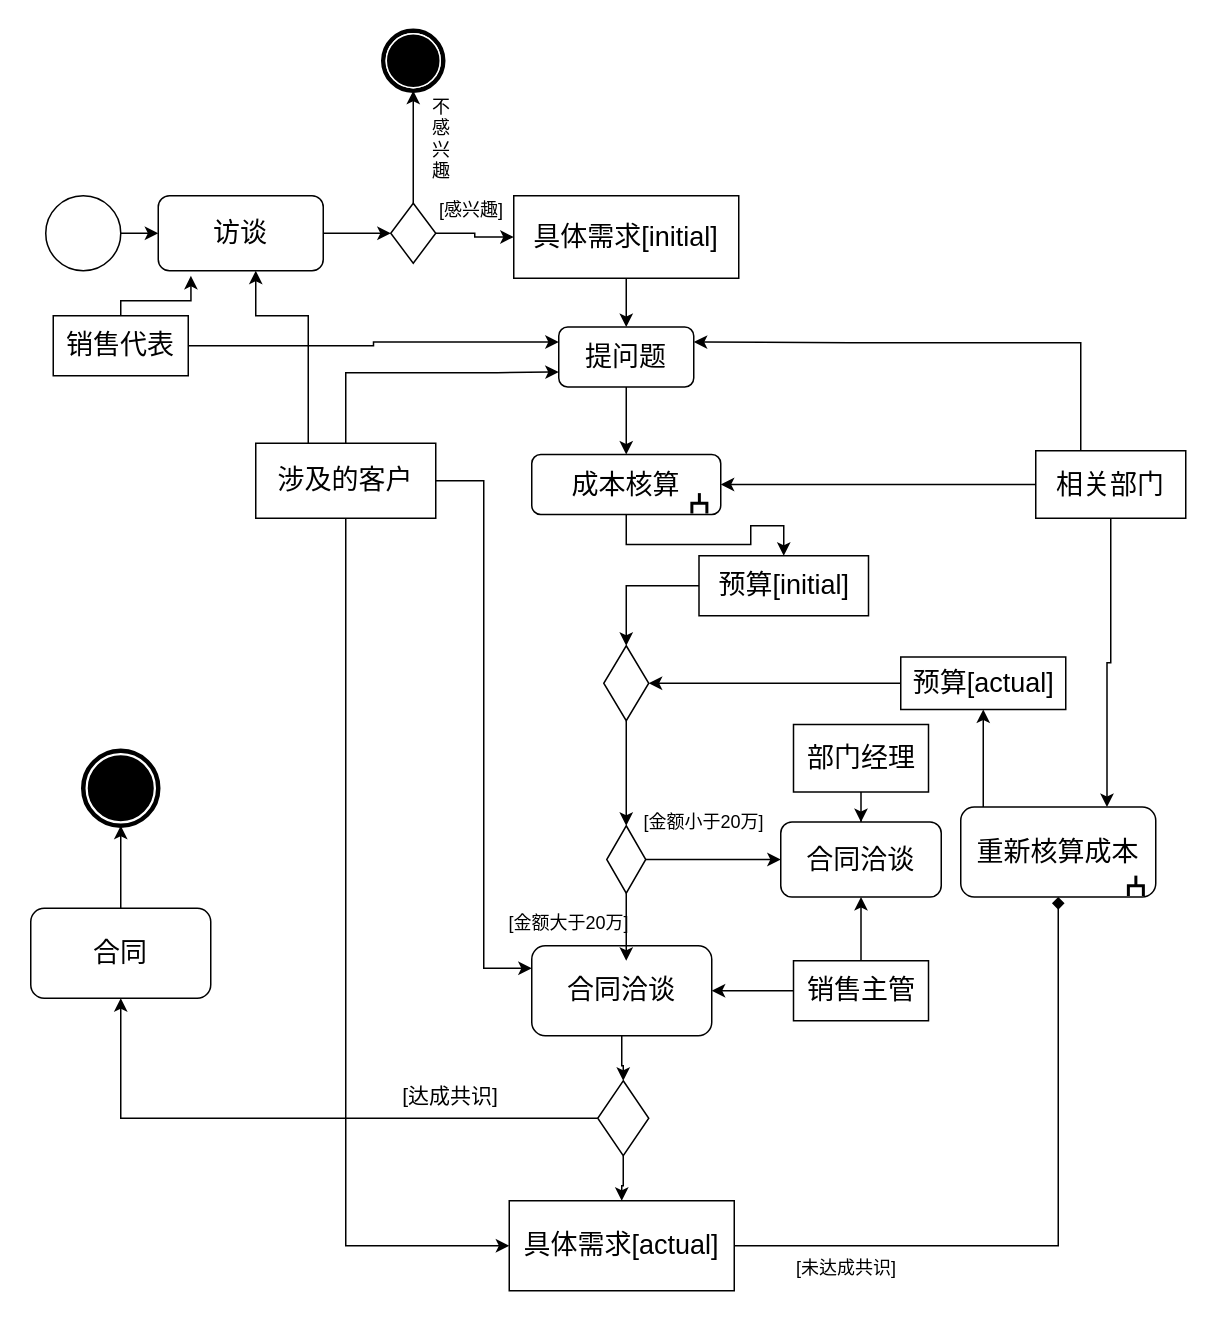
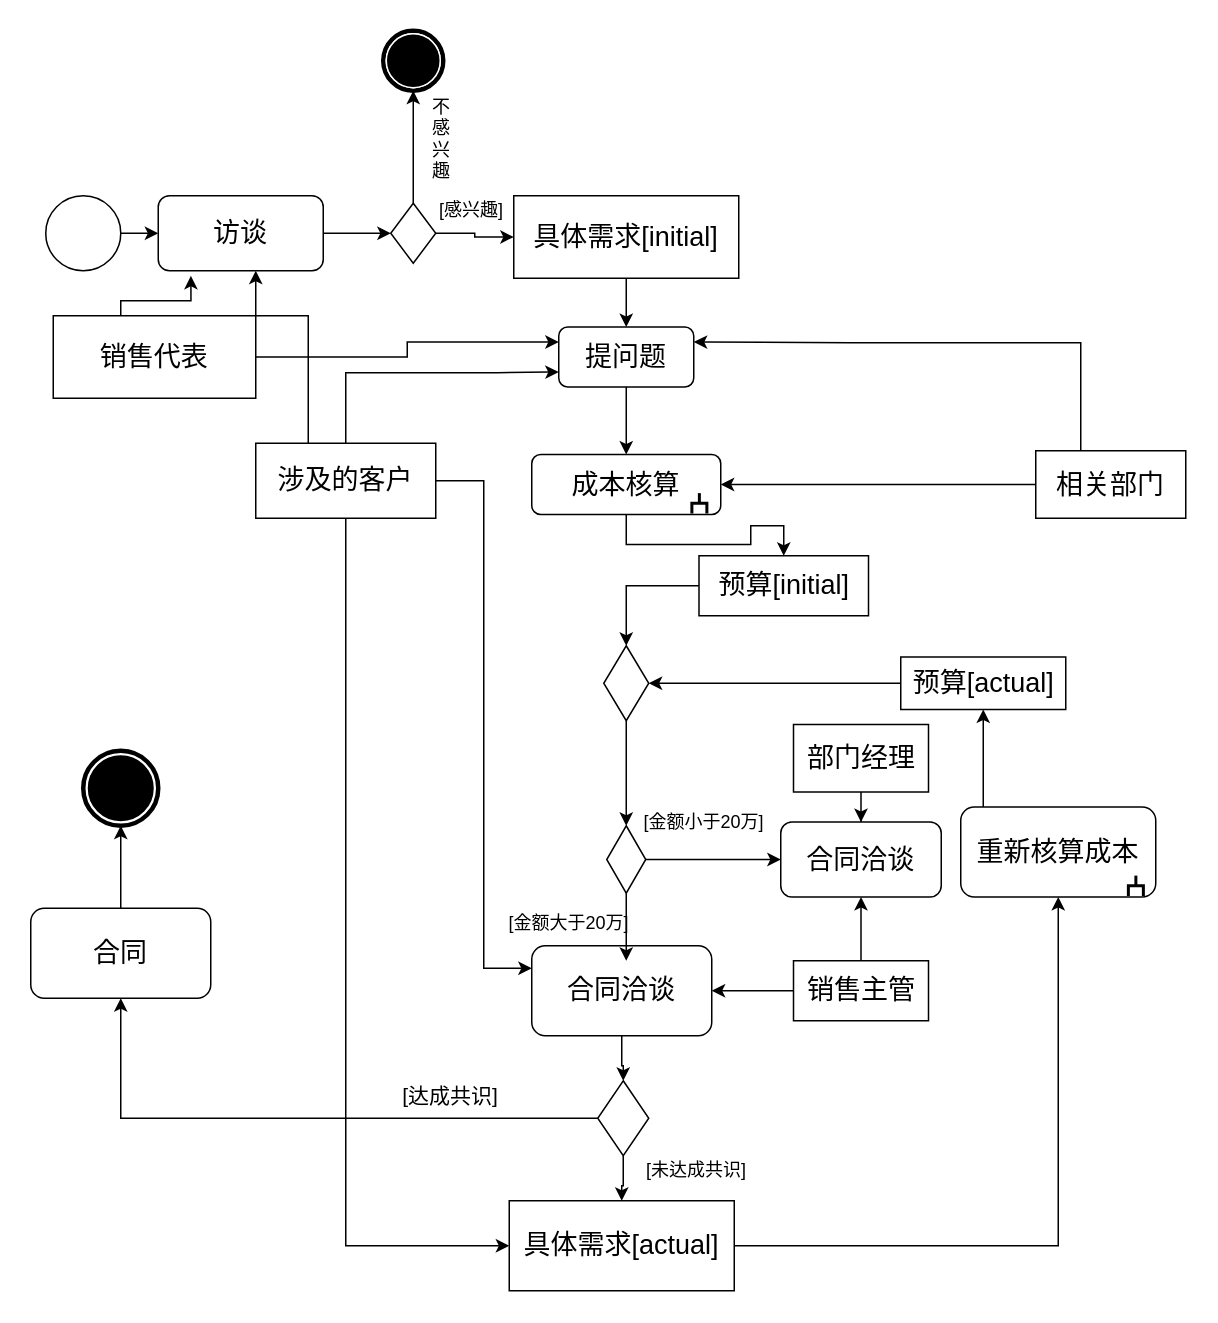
- <mxCell id="12" value="&lt;font style=&quot;font-size: 18px;&quot;&gt;销售代表&lt;/font&gt;" style="rounded=0;whiteSpace=wrap;html=1;fontSize=18;" vertex="1" parent="1"><mxGeometry x="35" y="210" width="90" height="40" as="geometry" /></mxCell>
+ <mxCell id="12" value="&lt;font style=&quot;font-size: 18px;&quot;&gt;销售代表&lt;/font&gt;" style="rounded=0;whiteSpace=wrap;html=1;fontSize=18;" vertex="1" parent="1"><mxGeometry x="35" y="210" width="135" height="55" as="geometry" /></mxCell>
- <mxCell id="29" style="edgeStyle=orthogonalEdgeStyle;rounded=0;orthogonalLoop=1;jettySize=auto;html=1;entryX=0.75;entryY=0;entryDx=0;entryDy=0;fontSize=18;" edge="1" parent="1" source="32" target="28"><mxGeometry relative="1" as="geometry" /></mxCell>
- <mxCell id="38" style="edgeStyle=orthogonalEdgeStyle;rounded=0;orthogonalLoop=1;jettySize=auto;html=1;entryX=0.5;entryY=1;entryDx=0;entryDy=0;fontSize=18;endArrow=diamond;" edge="1" parent="1" source="39" target="28"><mxGeometry relative="1" as="geometry" /></mxCell>
+ <mxCell id="38" style="edgeStyle=orthogonalEdgeStyle;rounded=0;orthogonalLoop=1;jettySize=auto;html=1;entryX=0.5;entryY=1;entryDx=0;entryDy=0;fontSize=18;" edge="1" parent="1" source="39" target="28"><mxGeometry relative="1" as="geometry" /></mxCell>
- <mxCell id="61" value="[未达成共识]" style="text;html=1;strokeColor=none;fillColor=none;align=center;verticalAlign=middle;whiteSpace=wrap;rounded=0;fontSize=12;" vertex="1" parent="1"><mxGeometry x="514" y="835" width="100" height="20" as="geometry" /></mxCell>
+ <mxCell id="61" value="[未达成共识]" style="text;html=1;strokeColor=none;fillColor=none;align=center;verticalAlign=middle;whiteSpace=wrap;rounded=0;fontSize=12;" vertex="1" parent="1"><mxGeometry x="414" y="770" width="100" height="20" as="geometry" /></mxCell>
